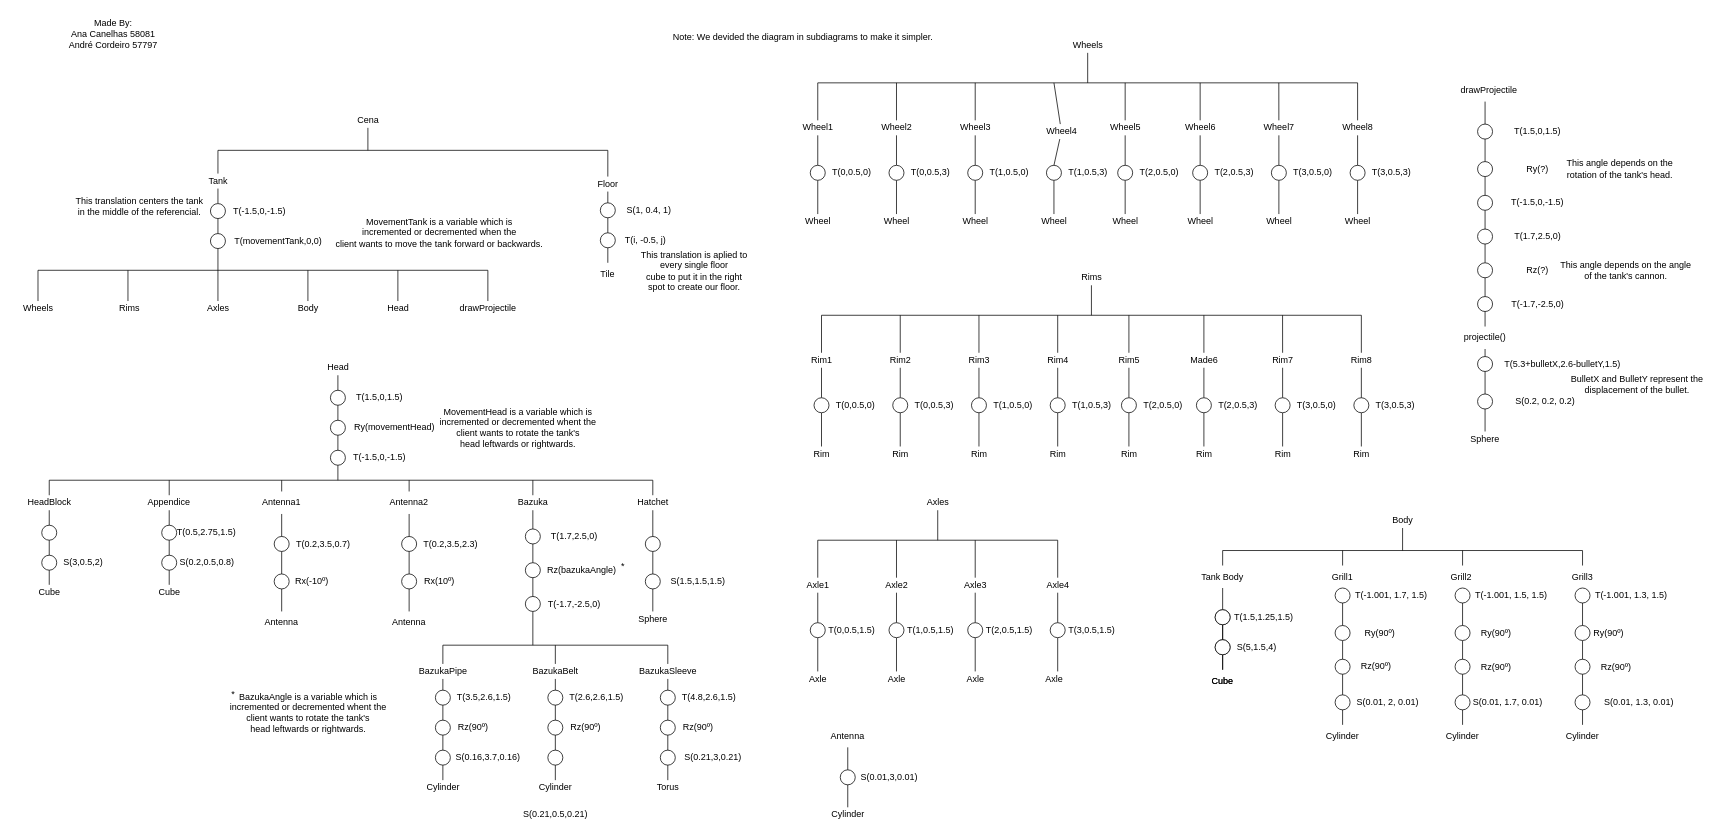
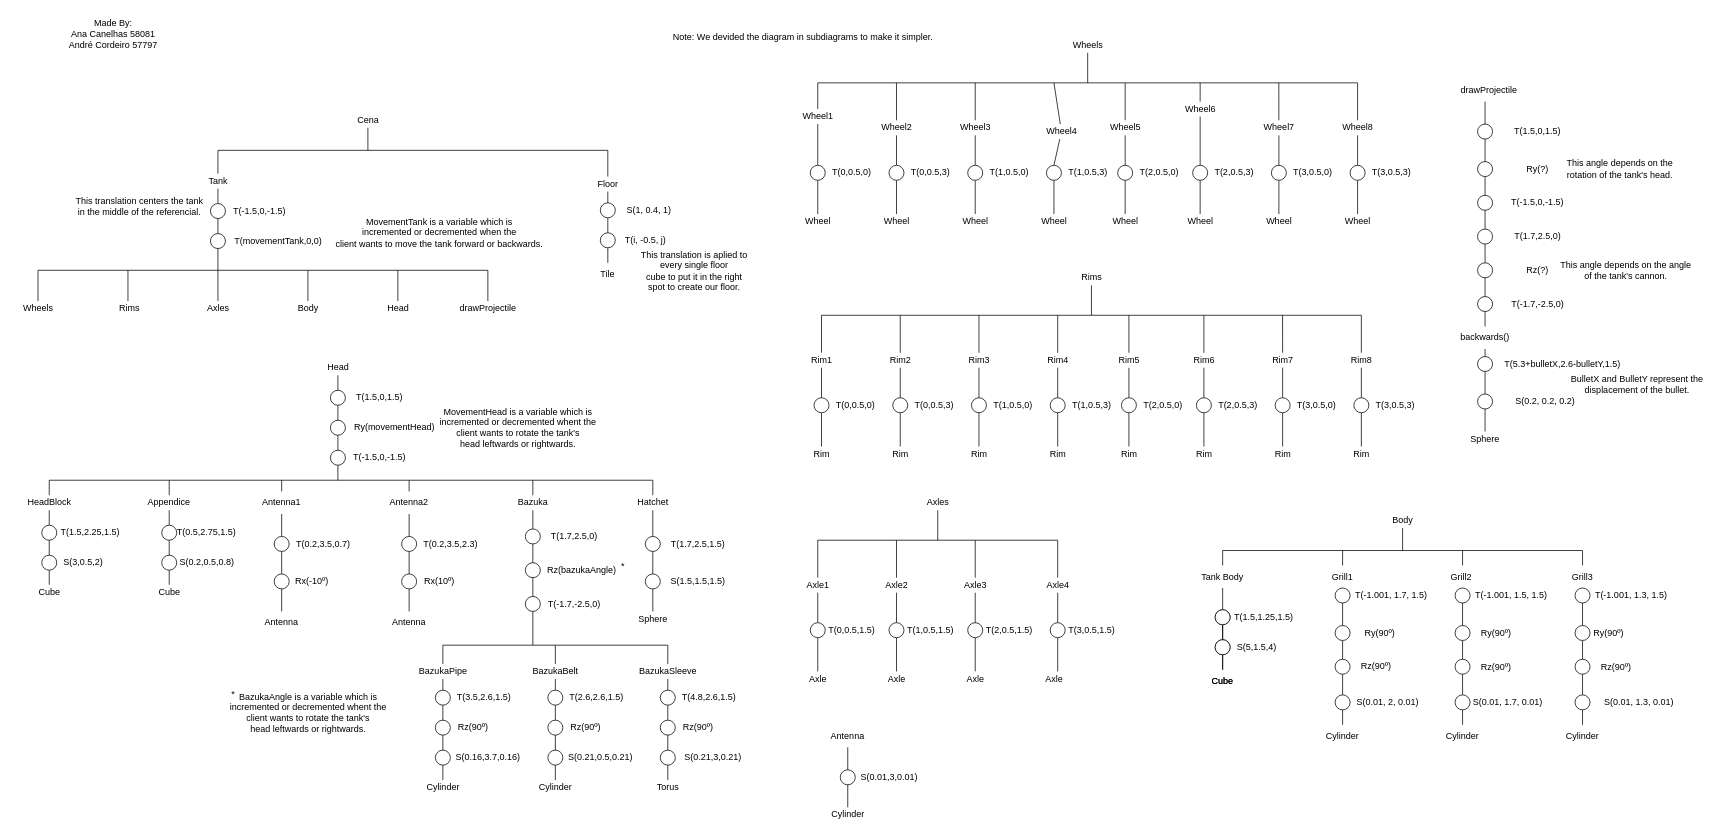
- <mxCell id="45" value="&lt;div&gt;Wheel1&lt;/div&gt;" style="text;html=1;align=center;verticalAlign=middle;resizable=0;points=[];autosize=1;strokeColor=none;fillColor=none;" parent="1" vertex="1"><mxGeometry x="1060" y="160" width="60" height="20" as="geometry" /></mxCell>
+ <mxCell id="45" value="&lt;div&gt;Wheel1&lt;/div&gt;" style="text;html=1;align=center;verticalAlign=middle;resizable=0;points=[];autosize=1;strokeColor=none;fillColor=none;" parent="1" vertex="1"><mxGeometry x="1060" y="145" width="60" height="20" as="geometry" /></mxCell>
- <mxCell id="41" value="&lt;div&gt;Wheel6&lt;/div&gt;" style="text;html=1;align=center;verticalAlign=middle;resizable=0;points=[];autosize=1;strokeColor=none;fillColor=none;" parent="1" vertex="1"><mxGeometry x="1570" y="160" width="60" height="20" as="geometry" /></mxCell>
+ <mxCell id="41" value="&lt;div&gt;Wheel6&lt;/div&gt;" style="text;html=1;align=center;verticalAlign=middle;resizable=0;points=[];autosize=1;strokeColor=none;fillColor=none;" parent="1" vertex="1"><mxGeometry x="1570" y="135" width="60" height="20" as="geometry" /></mxCell>
- <mxCell id="387" value="projectile()" style="text;html=1;strokeColor=none;fillColor=none;align=center;verticalAlign=middle;whiteSpace=wrap;rounded=0;" parent="1" vertex="1"><mxGeometry x="1945" y="435" width="70" height="30" as="geometry" /></mxCell>
+ <mxCell id="387" value="backwards()" style="text;html=1;strokeColor=none;fillColor=none;align=center;verticalAlign=middle;whiteSpace=wrap;rounded=0;" parent="1" vertex="1"><mxGeometry x="1945" y="435" width="70" height="30" as="geometry" /></mxCell>
- <mxCell id="100" value="Made6" style="text;html=1;align=center;verticalAlign=middle;resizable=0;points=[];autosize=1;strokeColor=none;fillColor=none;" parent="1" vertex="1"><mxGeometry x="1580" y="470" width="50" height="20" as="geometry" /></mxCell>
+ <mxCell id="100" value="Rim6" style="text;html=1;align=center;verticalAlign=middle;resizable=0;points=[];autosize=1;strokeColor=none;fillColor=none;" parent="1" vertex="1"><mxGeometry x="1580" y="470" width="50" height="20" as="geometry" /></mxCell>
+ <mxCell id="158" value="T(1.5,2.25,1.5)" style="text;html=1;strokeColor=none;fillColor=none;align=center;verticalAlign=middle;whiteSpace=wrap;rounded=0;" parent="1" vertex="1"><mxGeometry x="90" y="695" width="60" height="30" as="geometry" /></mxCell>
+ <mxCell id="253" value="T(1.7,2.5,1.5)" style="text;html=1;align=center;verticalAlign=middle;resizable=0;points=[];autosize=1;strokeColor=none;fillColor=none;" parent="1" vertex="1"><mxGeometry x="885" y="715" width="90" height="20" as="geometry" /></mxCell>
- <mxCell id="220" value="S(0.21,0.5,0.21)" style="text;html=1;align=center;verticalAlign=middle;resizable=0;points=[];autosize=1;strokeColor=none;fillColor=none;" parent="1" vertex="1"><mxGeometry x="690" y="1075" width="100" height="20" as="geometry" /></mxCell>
+ <mxCell id="220" value="S(0.21,0.5,0.21)" style="text;html=1;align=center;verticalAlign=middle;resizable=0;points=[];autosize=1;strokeColor=none;fillColor=none;" parent="1" vertex="1"><mxGeometry x="750" y="1000" width="100" height="20" as="geometry" /></mxCell>
